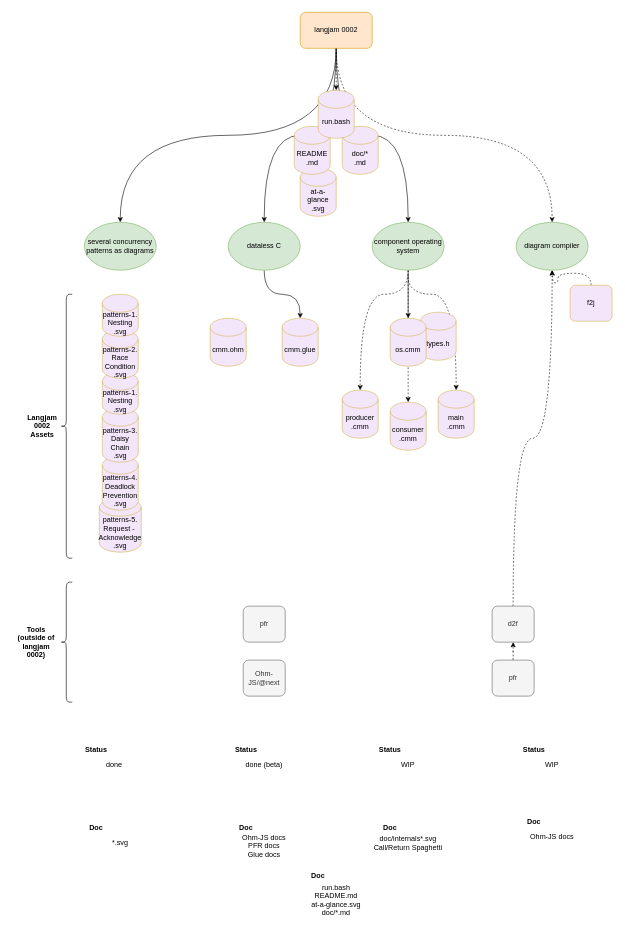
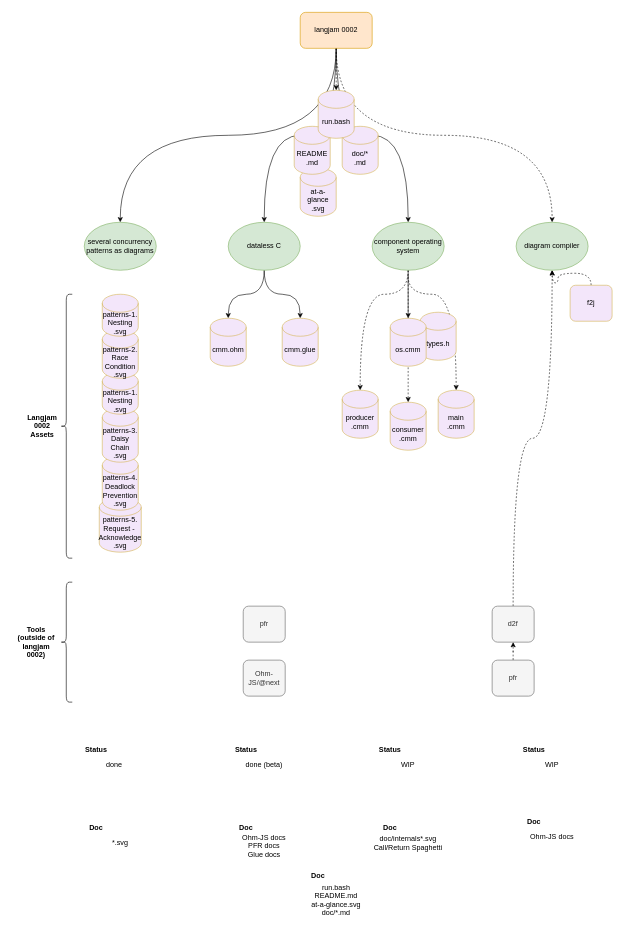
+ <mxCell id="11" style="edgeStyle=orthogonalEdgeStyle;orthogonalLoop=1;jettySize=auto;html=1;exitX=0.5;exitY=1;exitDx=0;exitDy=0;curved=1;" edge="1" parent="1" source="13" target="19"><mxGeometry relative="1" as="geometry" /></mxCell>
